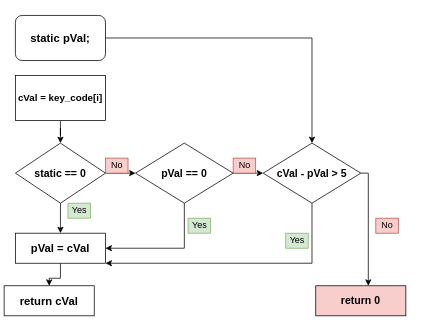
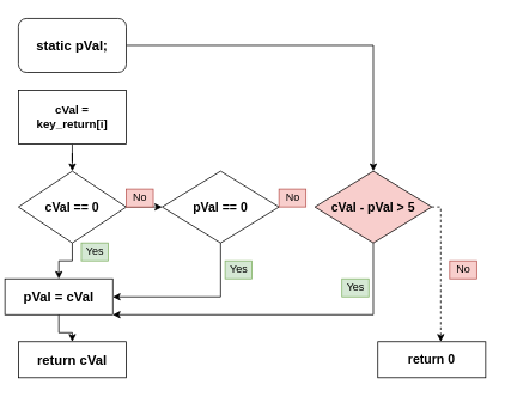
- <mxCell id="5" value="&lt;b&gt;&lt;font style=&quot;font-size: 13px&quot;&gt;cVal = key_code[i]&lt;/font&gt;&lt;/b&gt;" style="rounded=0;whiteSpace=wrap;html=1;" vertex="1" parent="1"><mxGeometry x="20" y="100" width="120" height="60" as="geometry" /></mxCell>
+ <mxCell id="5" value="&lt;b&gt;&lt;font style=&quot;font-size: 13px&quot;&gt;cVal = key_return[i]&lt;/font&gt;&lt;/b&gt;" style="rounded=0;whiteSpace=wrap;html=1;" vertex="1" parent="1"><mxGeometry x="20" y="100" width="120" height="60" as="geometry" /></mxCell>
- <mxCell id="8" value="&lt;b&gt;&lt;font style=&quot;font-size: 14px&quot;&gt;static == 0&lt;/font&gt;&lt;/b&gt;" style="rhombus;whiteSpace=wrap;html=1;direction=south;" vertex="1" parent="1"><mxGeometry x="20" y="190" width="120" height="80" as="geometry" /></mxCell>
+ <mxCell id="8" value="&lt;b&gt;&lt;font style=&quot;font-size: 14px&quot;&gt;cVal == 0&lt;/font&gt;&lt;/b&gt;" style="rhombus;whiteSpace=wrap;html=1;direction=south;" vertex="1" parent="1"><mxGeometry x="20" y="190" width="120" height="80" as="geometry" /></mxCell>
- <mxCell id="16" style="edgeStyle=orthogonalEdgeStyle;rounded=0;orthogonalLoop=1;jettySize=auto;html=1;entryX=0;entryY=0.5;entryDx=0;entryDy=0;" edge="1" parent="1" source="17" target="14"><mxGeometry relative="1" as="geometry" /></mxCell>
- <mxCell id="14" value="&lt;b&gt;&lt;font style=&quot;font-size: 14px&quot;&gt;cVal - pVal &amp;gt; 5&lt;/font&gt;&lt;/b&gt;" style="rhombus;whiteSpace=wrap;html=1;" vertex="1" parent="1"><mxGeometry x="350" y="190" width="130" height="80" as="geometry" /></mxCell>
+ <mxCell id="14" value="&lt;b&gt;&lt;font style=&quot;font-size: 14px&quot;&gt;cVal - pVal &amp;gt; 5&lt;/font&gt;&lt;/b&gt;" style="rhombus;whiteSpace=wrap;html=1;fillColor=#f8cecc;" vertex="1" parent="1"><mxGeometry x="350" y="190" width="130" height="80" as="geometry" /></mxCell>
- <mxCell id="13" style="edgeStyle=orthogonalEdgeStyle;rounded=0;orthogonalLoop=1;jettySize=auto;html=1;" edge="1" parent="1" source="14" target="18"><mxGeometry relative="1" as="geometry"><Array as="points"><mxPoint x="490" y="230" /></Array></mxGeometry></mxCell>
+ <mxCell id="13" style="edgeStyle=orthogonalEdgeStyle;rounded=0;orthogonalLoop=1;jettySize=auto;html=1;dashed=1;" edge="1" parent="1" source="14" target="18"><mxGeometry relative="1" as="geometry"><Array as="points"><mxPoint x="490" y="230" /></Array></mxGeometry></mxCell>
- <mxCell id="10" value="&lt;b&gt;&lt;font style=&quot;font-size: 15px&quot;&gt;pVal = cVal&lt;/font&gt;&lt;/b&gt;" style="rounded=0;whiteSpace=wrap;html=1;" vertex="1" parent="1"><mxGeometry x="20" y="310" width="120" height="40" as="geometry" /></mxCell>
+ <mxCell id="10" value="&lt;b&gt;&lt;font style=&quot;font-size: 15px&quot;&gt;pVal = cVal&lt;/font&gt;&lt;/b&gt;" style="rounded=0;whiteSpace=wrap;html=1;" vertex="1" parent="1"><mxGeometry x="5" y="310" width="120" height="40" as="geometry" /></mxCell>
- <mxCell id="11" value="&lt;b&gt;&lt;font style=&quot;font-size: 15px&quot;&gt;return cVal&lt;/font&gt;&lt;/b&gt;" style="rounded=0;whiteSpace=wrap;html=1;" vertex="1" parent="1"><mxGeometry x="5" y="380" width="120" height="40" as="geometry" /></mxCell>
+ <mxCell id="11" value="&lt;b&gt;&lt;font style=&quot;font-size: 15px&quot;&gt;return cVal&lt;/font&gt;&lt;/b&gt;" style="rounded=0;whiteSpace=wrap;html=1;" vertex="1" parent="1"><mxGeometry x="20" y="380" width="120" height="40" as="geometry" /></mxCell>
- <mxCell id="18" value="&lt;b&gt;&lt;font style=&quot;font-size: 14px&quot;&gt;return 0&lt;/font&gt;&lt;/b&gt;" style="rounded=0;whiteSpace=wrap;html=1;fillColor=#f8cecc;" vertex="1" parent="1"><mxGeometry x="420" y="380" width="120" height="40" as="geometry" /></mxCell>
+ <mxCell id="18" value="&lt;b&gt;&lt;font style=&quot;font-size: 14px&quot;&gt;return 0&lt;/font&gt;&lt;/b&gt;" style="rounded=0;whiteSpace=wrap;html=1;" vertex="1" parent="1"><mxGeometry x="420" y="380" width="120" height="40" as="geometry" /></mxCell>
